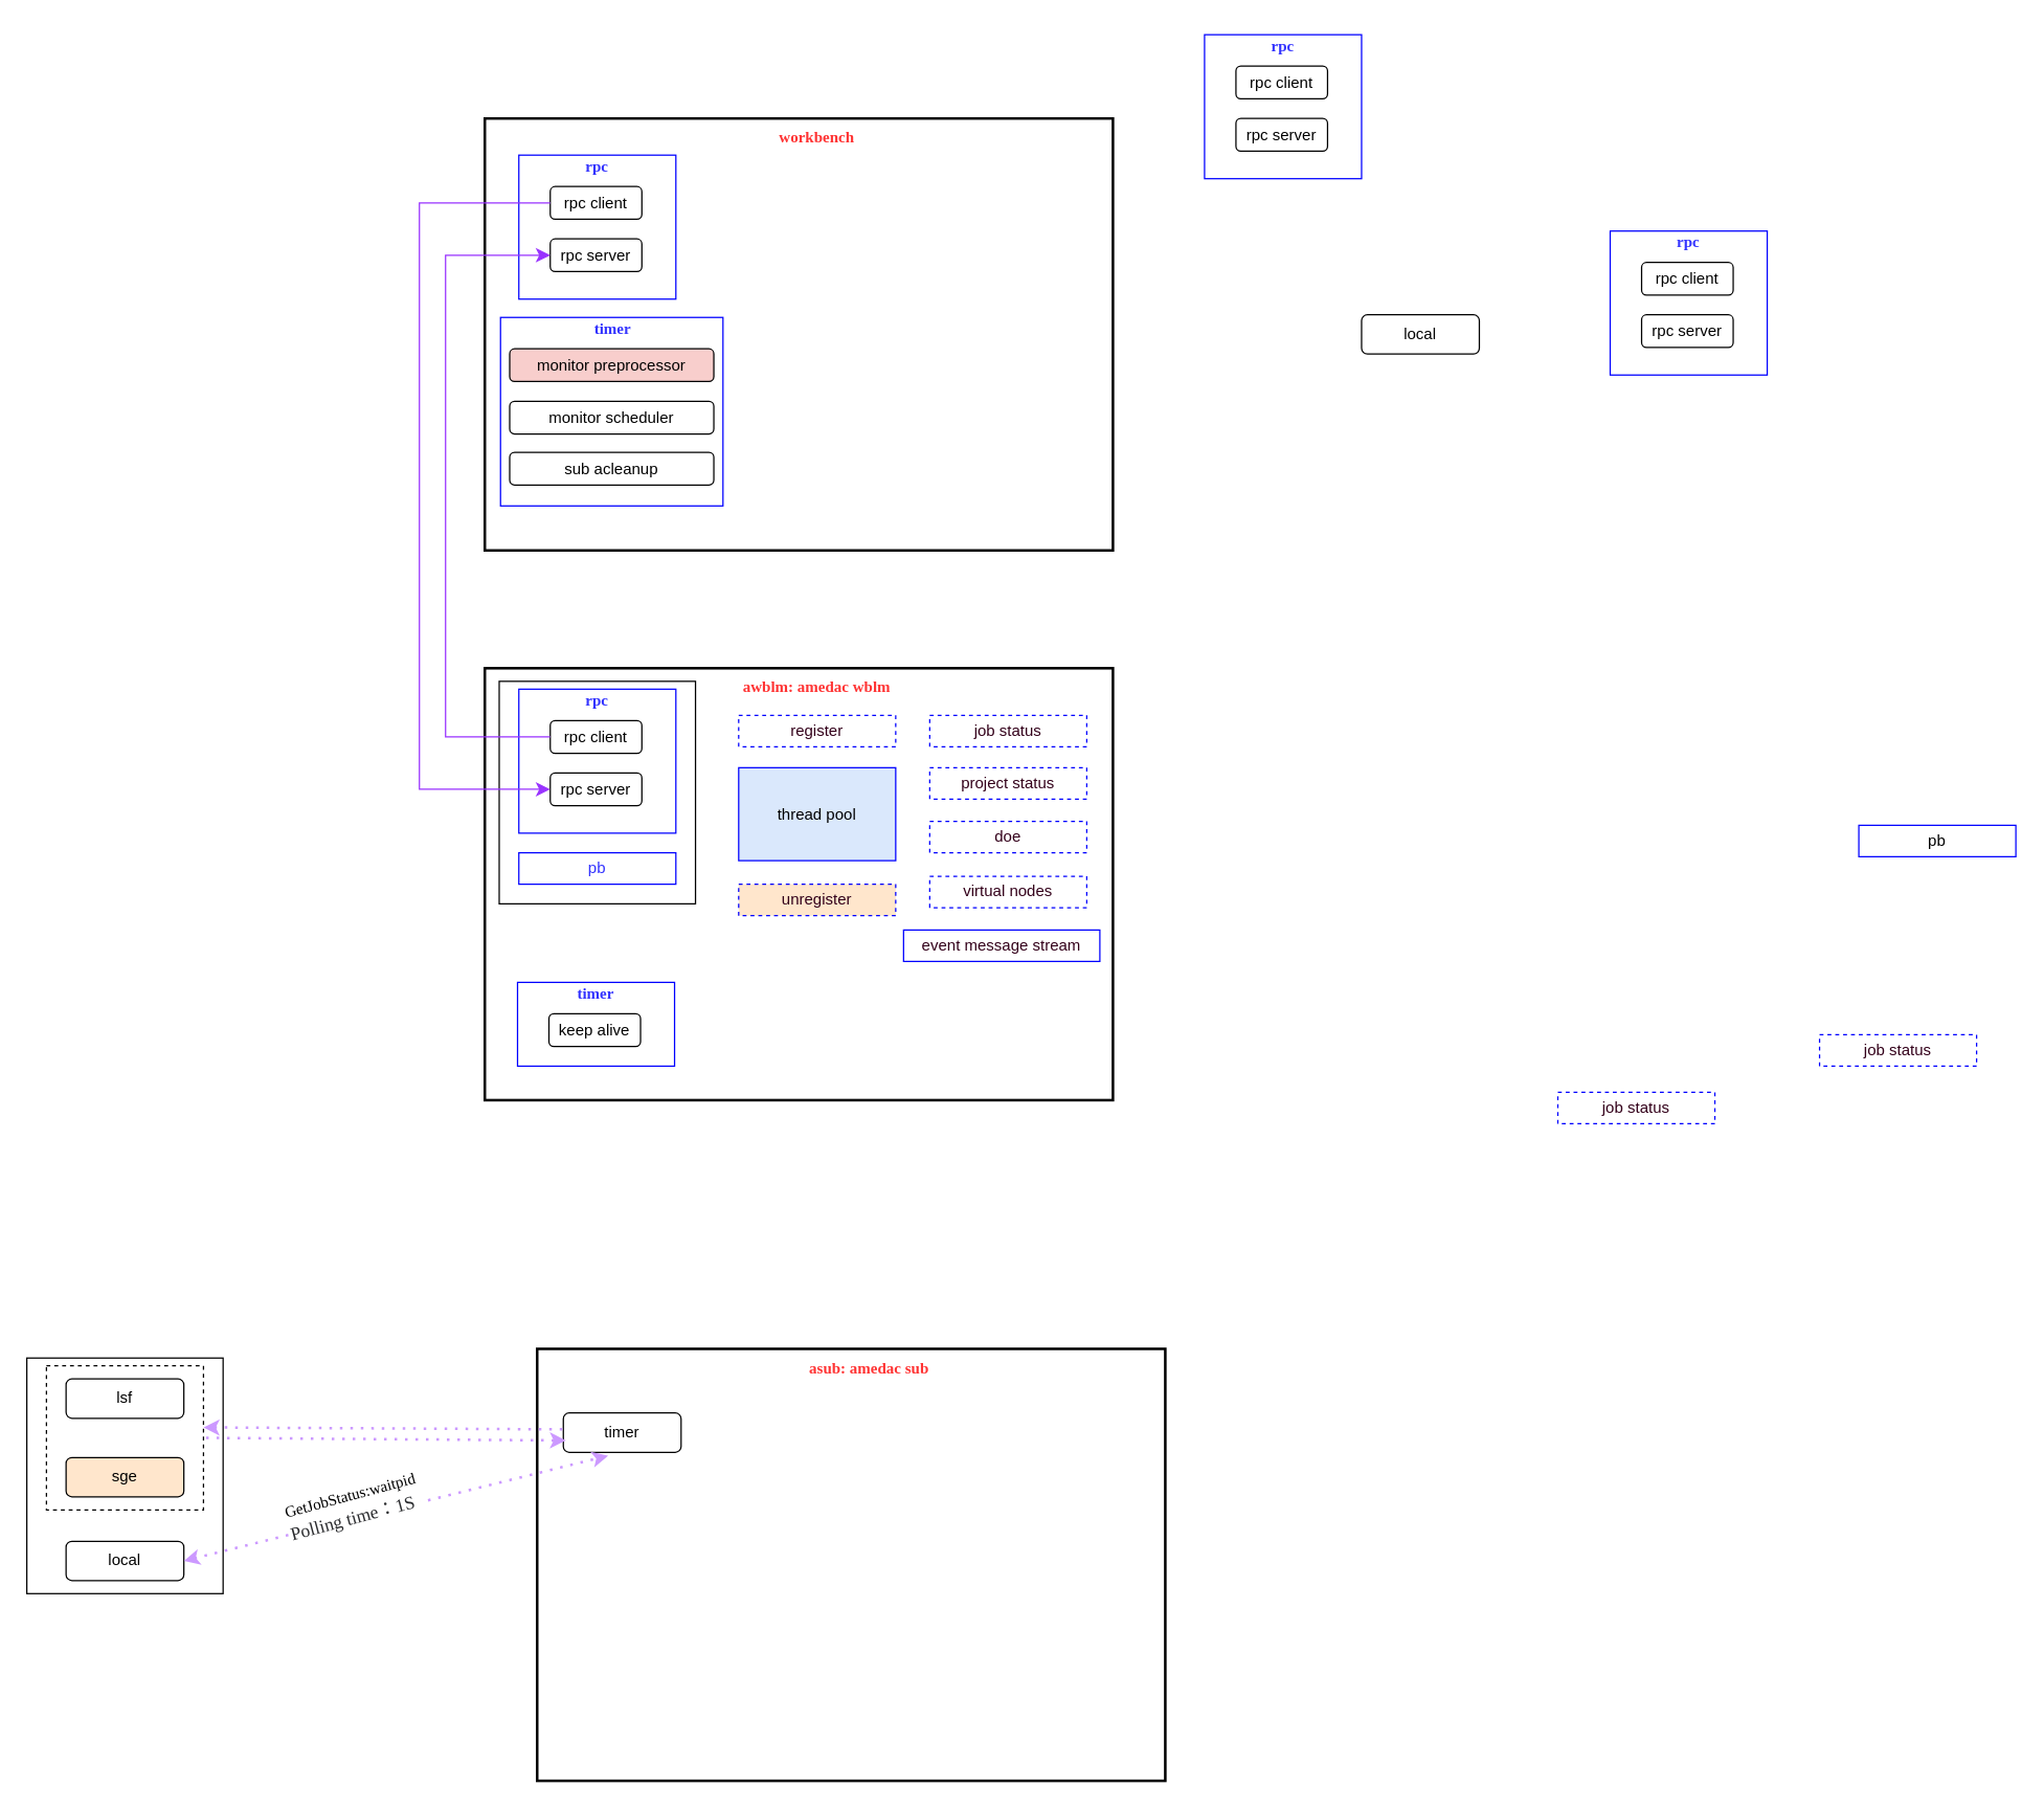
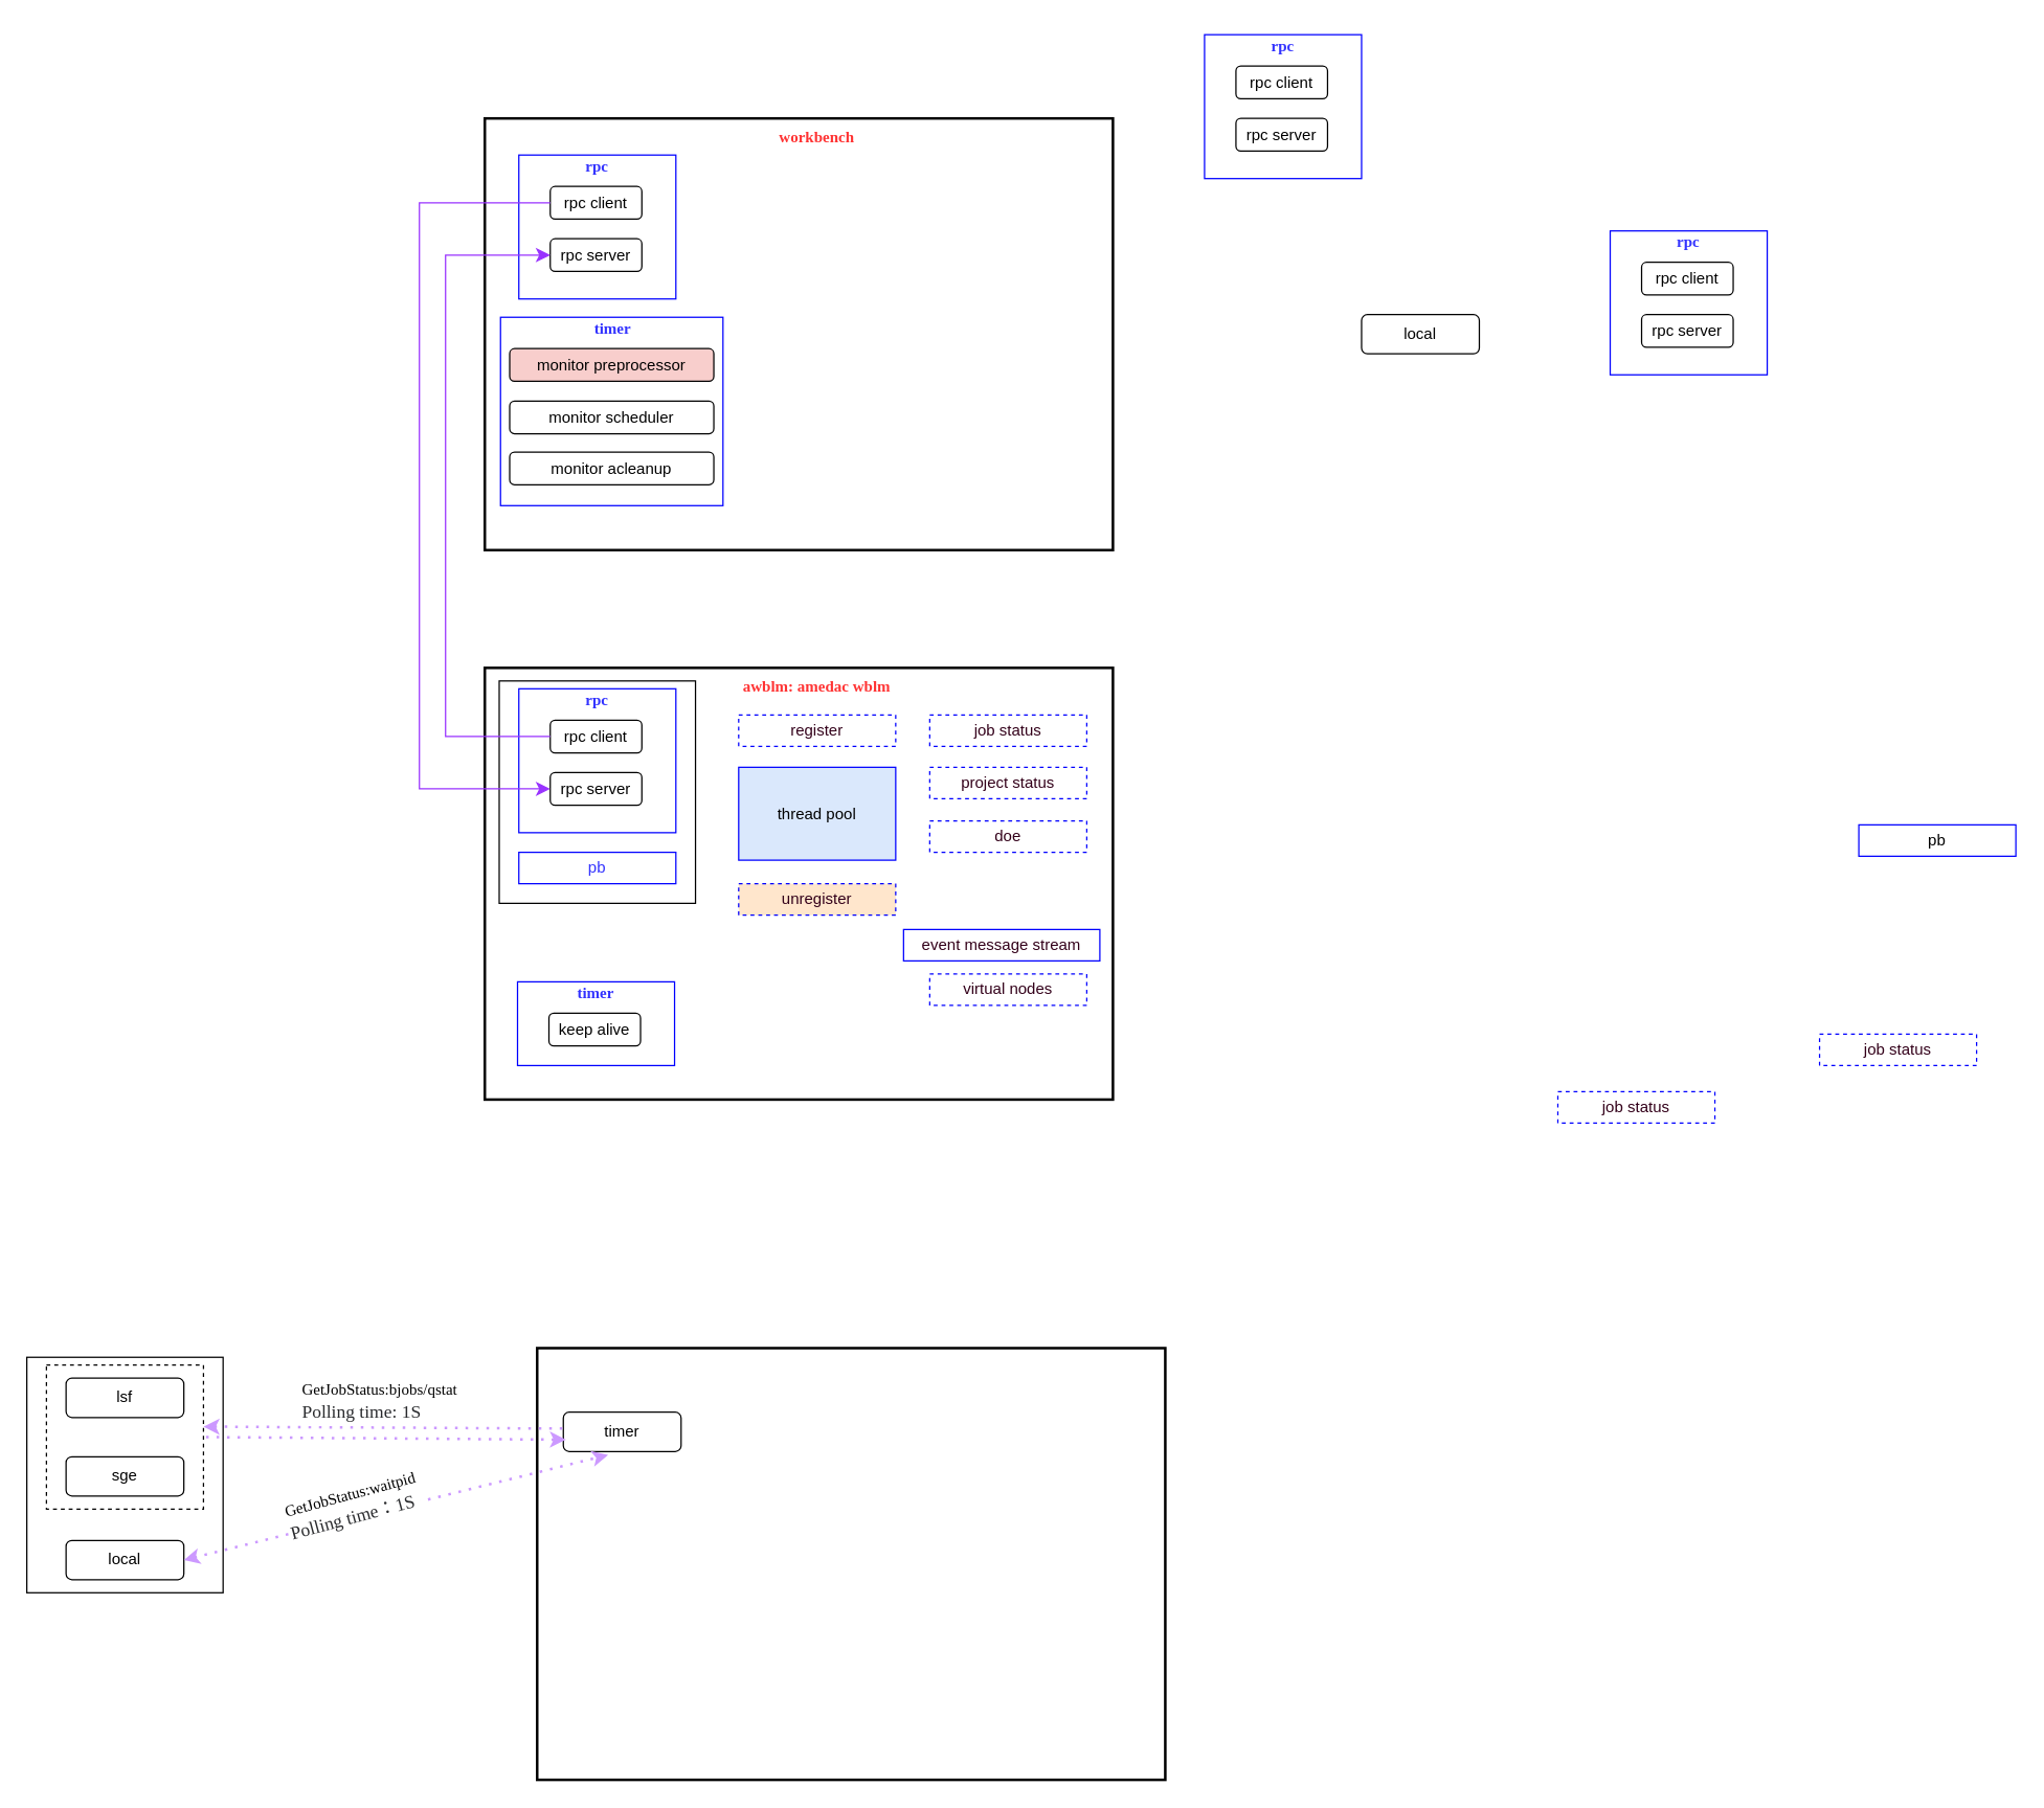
- <mxCell id="54" value="sub acleanup" style="rounded=1;whiteSpace=wrap;html=1;" vertex="1" parent="1"><mxGeometry x="389" y="345" width="156" height="25" as="geometry" /></mxCell>
+ <mxCell id="54" value="monitor acleanup" style="rounded=1;whiteSpace=wrap;html=1;" vertex="1" parent="1"><mxGeometry x="389" y="345" width="156" height="25" as="geometry" /></mxCell>
- <mxCell id="46" value="&lt;font color=&quot;#33001a&quot;&gt;virtual nodes&lt;/font&gt;" style="rounded=0;whiteSpace=wrap;html=1;strokeColor=#0000FF;dashed=1;" vertex="1" parent="1"><mxGeometry x="710" y="669" width="120" height="24" as="geometry" /></mxCell>
+ <mxCell id="46" value="&lt;font color=&quot;#33001a&quot;&gt;virtual nodes&lt;/font&gt;" style="rounded=0;whiteSpace=wrap;html=1;strokeColor=#0000FF;dashed=1;" vertex="1" parent="1"><mxGeometry x="710" y="744" width="120" height="24" as="geometry" /></mxCell>
- <mxCell id="12" value="&lt;font color=&quot;#ff3333&quot; face=&quot;Times New Roman&quot;&gt;&lt;b&gt;asub: amedac sub&lt;/b&gt;&lt;/font&gt;" style="text;strokeColor=none;align=center;fillColor=none;html=1;verticalAlign=middle;whiteSpace=wrap;rounded=0;" vertex="1" parent="1"><mxGeometry x="571" y="1030" width="186" height="30" as="geometry" /></mxCell>
+ <mxCell id="18" value="&lt;font face=&quot;Times New Roman&quot;&gt;GetJobStatus:bjobs/qstat&lt;br&gt;&lt;/font&gt;&lt;ul style=&quot;box-sizing: border-box; margin: 0px; padding: 0px; color: rgb(42, 43, 46); font-size: 14px; text-align: start; background-color: rgb(255, 255, 255);&quot;&gt;&lt;li style=&quot;box-sizing: border-box; margin: 0px; padding: 0px; list-style: none;&quot;&gt;&lt;p style=&quot;box-sizing: border-box; margin: 0px 0px 2px; padding: 0px; line-height: 21px; display: inline; font-size: var(--main-font-size);&quot; class=&quot;src grammarSection&quot; data-group=&quot;1-1&quot;&gt;&lt;font face=&quot;Times New Roman&quot;&gt;Polling time: 1S&lt;/font&gt;&lt;/p&gt;&lt;/li&gt;&lt;/ul&gt;" style="text;strokeColor=none;align=center;fillColor=none;html=1;verticalAlign=middle;whiteSpace=wrap;rounded=0;" vertex="1" parent="1"><mxGeometry y="1057" width="160" height="30" as="geometry" x="210" /></mxCell>
- <mxCell id="16" value="sge" style="rounded=1;whiteSpace=wrap;html=1;fillColor=#ffe6cc;" vertex="1" parent="1"><mxGeometry x="50" y="1113" width="90" height="30" as="geometry" /></mxCell>
+ <mxCell id="16" value="sge" style="rounded=1;whiteSpace=wrap;html=1;" vertex="1" parent="1"><mxGeometry x="50" y="1113" width="90" height="30" as="geometry" /></mxCell>
